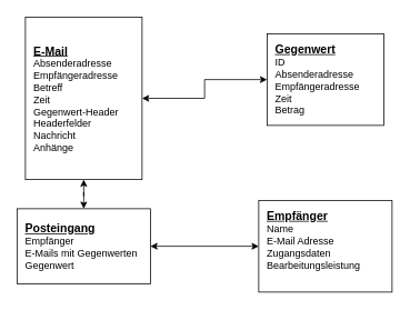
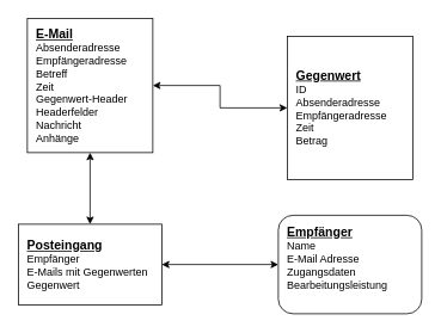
- <mxCell id="4" value="&lt;font style=&quot;&quot;&gt;&lt;span style=&quot;font-weight: bold; font-size: 14px;&quot;&gt;&lt;u&gt;Gegenwert&lt;/u&gt;&lt;/span&gt;&lt;br&gt;&lt;font style=&quot;font-size: 12px;&quot;&gt;ID&lt;br&gt;Absenderadresse&lt;br&gt;&lt;/font&gt;Empfängeradresse&lt;br&gt;Zeit&lt;br&gt;Betrag&lt;br&gt;&lt;/font&gt;" style="rounded=0;whiteSpace=wrap;html=1;align=left;spacingLeft=8;" vertex="1" parent="1"><mxGeometry x="320" y="40" width="140" height="110" as="geometry" /></mxCell>
+ <mxCell id="4" value="&lt;font style=&quot;&quot;&gt;&lt;span style=&quot;font-weight: bold; font-size: 14px;&quot;&gt;&lt;u&gt;Gegenwert&lt;/u&gt;&lt;/span&gt;&lt;br&gt;&lt;font style=&quot;font-size: 12px;&quot;&gt;ID&lt;br&gt;Absenderadresse&lt;br&gt;&lt;/font&gt;Empfängeradresse&lt;br&gt;Zeit&lt;br&gt;Betrag&lt;br&gt;&lt;/font&gt;" style="rounded=0;whiteSpace=wrap;html=1;align=left;spacingLeft=8;" vertex="1" parent="1"><mxGeometry x="320" y="40" width="140" height="160" as="geometry" /></mxCell>
- <mxCell id="3" value="&lt;font style=&quot;&quot;&gt;&lt;span style=&quot;font-weight: bold; font-size: 14px;&quot;&gt;&lt;u&gt;E-Mail&lt;/u&gt;&lt;/span&gt;&lt;br&gt;&lt;font style=&quot;font-size: 12px;&quot;&gt;Absenderadresse&lt;br&gt;&lt;/font&gt;Empfängeradresse&lt;br&gt;Betreff&lt;br&gt;Zeit&lt;br&gt;Gegenwert-Header&lt;br&gt;Headerfelder&lt;br&gt;Nachricht&lt;br&gt;Anhänge&lt;br&gt;&lt;/font&gt;" style="rounded=0;whiteSpace=wrap;html=1;align=left;spacingLeft=8;" vertex="1" parent="1"><mxGeometry x="30" y="20" width="140" height="195" as="geometry" /></mxCell>
+ <mxCell id="3" value="&lt;font style=&quot;&quot;&gt;&lt;span style=&quot;font-weight: bold; font-size: 14px;&quot;&gt;&lt;u&gt;E-Mail&lt;/u&gt;&lt;/span&gt;&lt;br&gt;&lt;font style=&quot;font-size: 12px;&quot;&gt;Absenderadresse&lt;br&gt;&lt;/font&gt;Empfängeradresse&lt;br&gt;Betreff&lt;br&gt;Zeit&lt;br&gt;Gegenwert-Header&lt;br&gt;Headerfelder&lt;br&gt;Nachricht&lt;br&gt;Anhänge&lt;br&gt;&lt;/font&gt;" style="rounded=0;whiteSpace=wrap;html=1;align=left;spacingLeft=8;" vertex="1" parent="1"><mxGeometry x="30" y="20" width="140" height="150" as="geometry" /></mxCell>
- <mxCell id="8" value="&lt;font style=&quot;&quot;&gt;&lt;span style=&quot;font-weight: bold; font-size: 14px;&quot;&gt;&lt;u&gt;Empfänger&lt;/u&gt;&lt;/span&gt;&lt;br&gt;Name&lt;br&gt;E-Mail Adresse&lt;br&gt;Zugangsdaten&lt;br&gt;Bearbeitungsleistung&lt;br&gt;&lt;br&gt;&lt;/font&gt;" style="rounded=0;whiteSpace=wrap;html=1;align=left;spacingLeft=8;" vertex="1" parent="1"><mxGeometry x="310" y="240" width="160" height="110" as="geometry" /></mxCell>
+ <mxCell id="8" value="&lt;font style=&quot;&quot;&gt;&lt;span style=&quot;font-weight: bold; font-size: 14px;&quot;&gt;&lt;u&gt;Empfänger&lt;/u&gt;&lt;/span&gt;&lt;br&gt;Name&lt;br&gt;E-Mail Adresse&lt;br&gt;Zugangsdaten&lt;br&gt;Bearbeitungsleistung&lt;br&gt;&lt;br&gt;&lt;/font&gt;" style="whiteSpace=wrap;html=1;align=left;spacingLeft=8;rounded=1;" vertex="1" parent="1"><mxGeometry x="310" y="240" width="160" height="110" as="geometry" /></mxCell>
